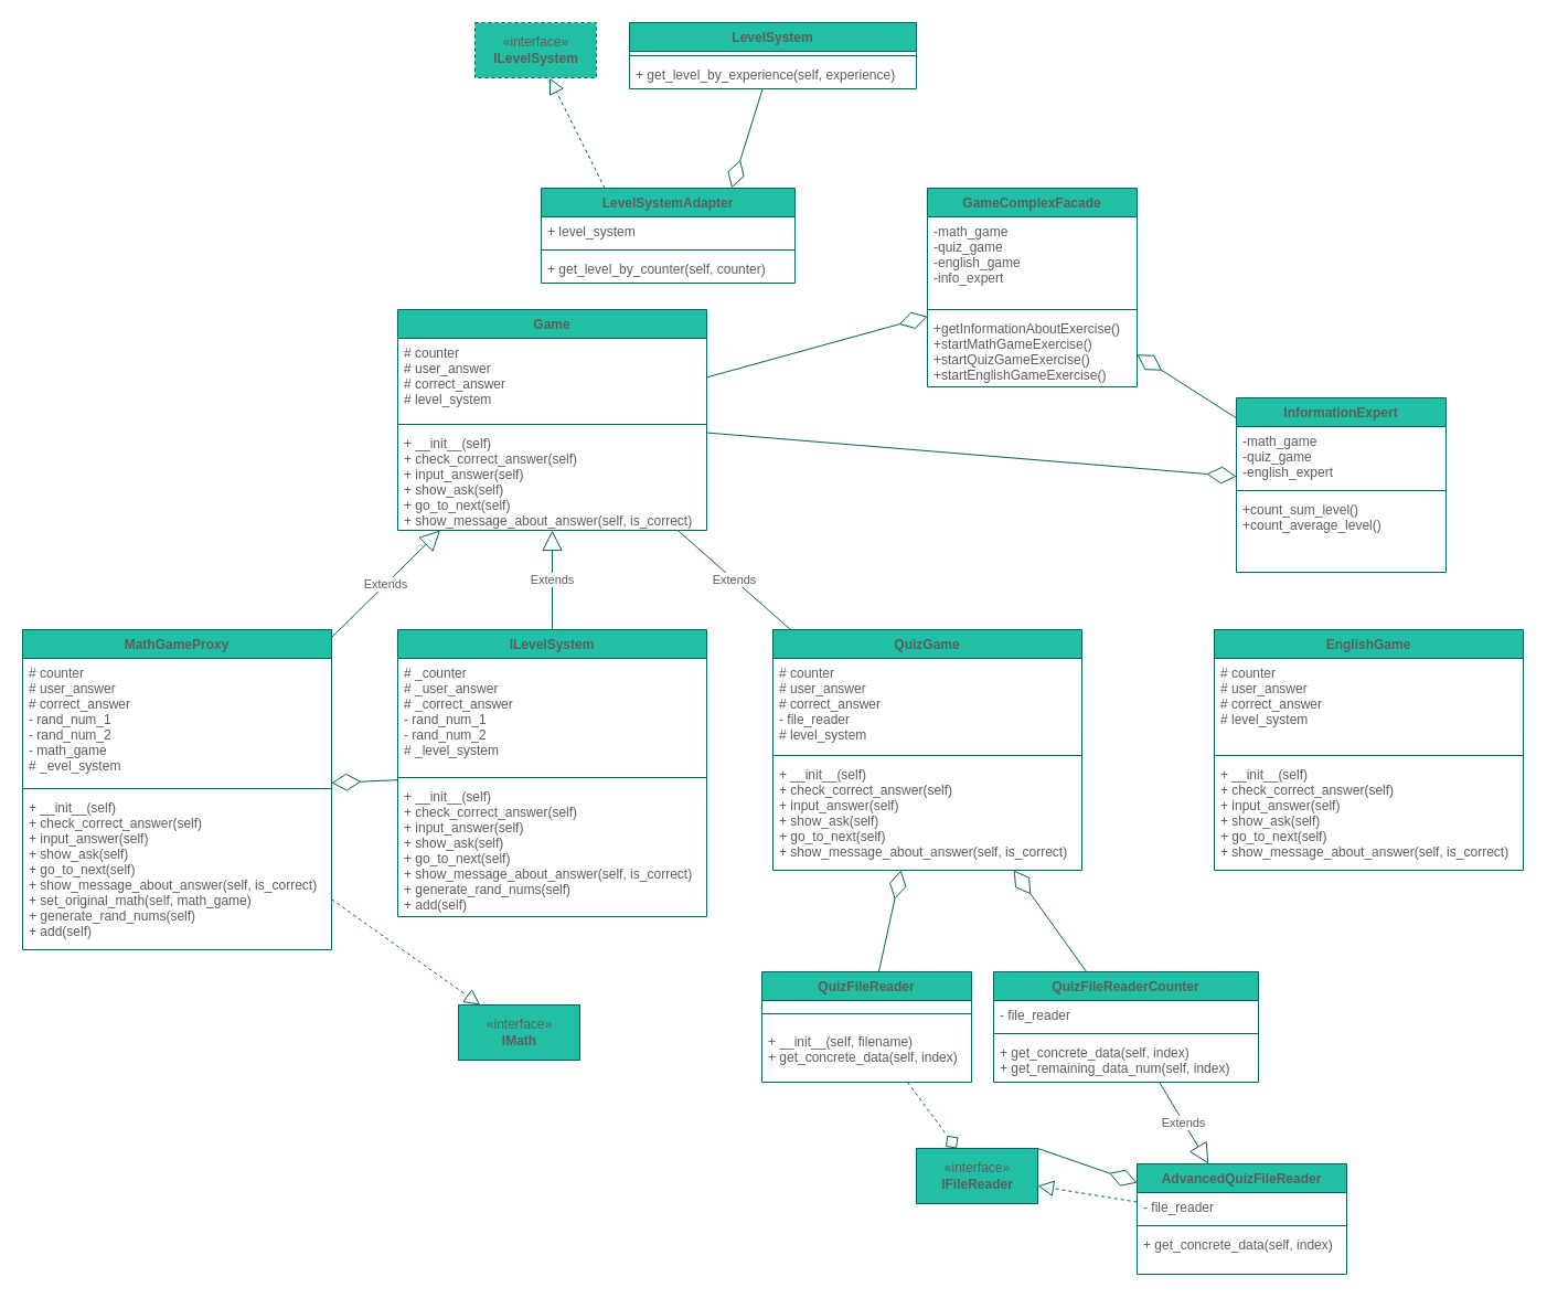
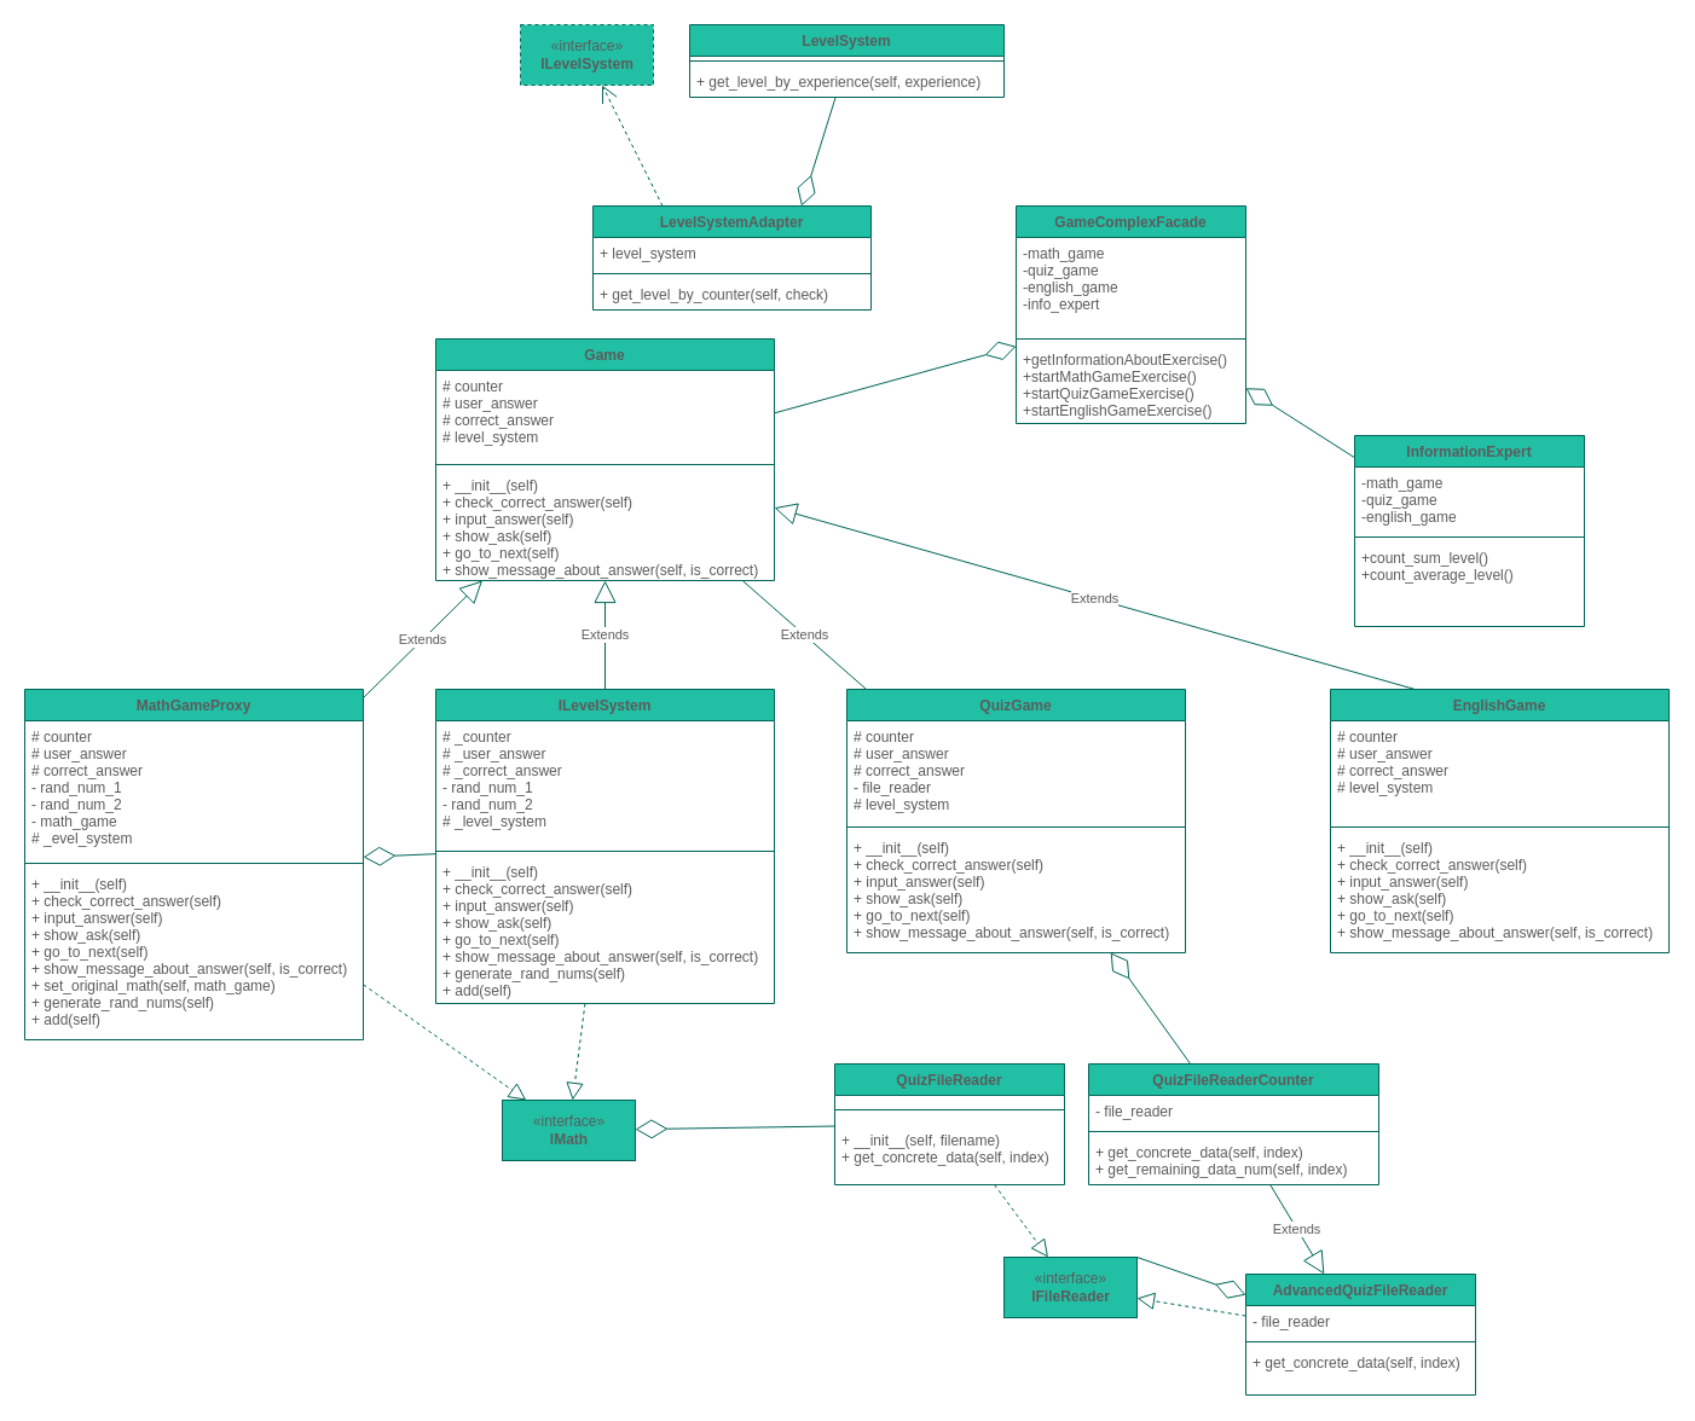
- <mxCell id="32" value="" style="endArrow=block;dashed=1;endFill=0;endSize=12;html=1;rounded=0;exitX=0.25;exitY=0;exitDx=0;exitDy=0;strokeColor=#006658;fontColor=#5C5C5C;" parent="1" source="49" target="31" edge="1"><mxGeometry width="160" relative="1" as="geometry"><mxPoint x="597.5" y="160" as="sourcePoint" /><mxPoint x="215" y="80" as="targetPoint" /></mxGeometry></mxCell>
+ <mxCell id="32" value="" style="endArrow=open;dashed=1;endFill=0;endSize=12;html=1;rounded=0;exitX=0.25;exitY=0;exitDx=0;exitDy=0;strokeColor=#006658;fontColor=#5C5C5C;" parent="1" source="49" target="31" edge="1"><mxGeometry width="160" relative="1" as="geometry"><mxPoint x="597.5" y="160" as="sourcePoint" /><mxPoint x="215" y="80" as="targetPoint" /></mxGeometry></mxCell>
- <mxCell id="52" value="+ get_level_by_counter(self, counter)" style="text;strokeColor=none;fillColor=none;align=left;verticalAlign=top;spacingLeft=4;spacingRight=4;overflow=hidden;rotatable=0;points=[[0,0.5],[1,0.5]];portConstraint=eastwest;fontColor=#5C5C5C;" parent="49" vertex="1"><mxGeometry y="60" width="230" height="26" as="geometry" /></mxCell>
+ <mxCell id="52" value="+ get_level_by_counter(self, check)" style="text;strokeColor=none;fillColor=none;align=left;verticalAlign=top;spacingLeft=4;spacingRight=4;overflow=hidden;rotatable=0;points=[[0,0.5],[1,0.5]];portConstraint=eastwest;fontColor=#5C5C5C;" parent="49" vertex="1"><mxGeometry y="60" width="230" height="26" as="geometry" /></mxCell>
- <mxCell id="64" value="-math_game&#10;-quiz_game&#10;-english_expert" style="text;strokeColor=none;fillColor=none;align=left;verticalAlign=top;spacingLeft=4;spacingRight=4;overflow=hidden;rotatable=0;points=[[0,0.5],[1,0.5]];portConstraint=eastwest;fontColor=#5C5C5C;" vertex="1" parent="63"><mxGeometry y="26" width="190" height="54" as="geometry" /></mxCell>
+ <mxCell id="64" value="-math_game&#10;-quiz_game&#10;-english_game" style="text;strokeColor=none;fillColor=none;align=left;verticalAlign=top;spacingLeft=4;spacingRight=4;overflow=hidden;rotatable=0;points=[[0,0.5],[1,0.5]];portConstraint=eastwest;fontColor=#5C5C5C;" vertex="1" parent="63"><mxGeometry y="26" width="190" height="54" as="geometry" /></mxCell>
- <mxCell id="67" value="" style="endArrow=diamondThin;endFill=0;endSize=24;html=1;rounded=0;strokeColor=#006658;fontColor=#5C5C5C;" edge="1" parent="1" source="8" target="63"><mxGeometry width="160" relative="1" as="geometry"><mxPoint x="650" y="347.839" as="sourcePoint" /><mxPoint x="850" y="287.609" as="targetPoint" /></mxGeometry></mxCell>
+ <mxCell id="57" value="Extends" style="endArrow=block;endSize=16;endFill=0;html=1;rounded=0;exitX=0.25;exitY=0;exitDx=0;exitDy=0;strokeColor=#006658;fontColor=#5C5C5C;" parent="1" source="53" target="8" edge="1"><mxGeometry width="160" relative="1" as="geometry"><mxPoint x="726.054" y="580" as="sourcePoint" /><mxPoint x="623.712" y="490" as="targetPoint" /><Array as="points" /></mxGeometry></mxCell>
- <mxCell id="29" value="" style="endArrow=diamondThin;endFill=0;endSize=24;html=1;rounded=0;strokeColor=#006658;fontColor=#5C5C5C;" parent="1" source="4" target="24" edge="1"><mxGeometry width="160" relative="1" as="geometry"><mxPoint x="870" y="540" as="sourcePoint" /><mxPoint x="800" y="550" as="targetPoint" /></mxGeometry></mxCell>
+ <mxCell id="29" value="" style="endArrow=diamondThin;endFill=0;endSize=24;html=1;rounded=0;strokeColor=#006658;fontColor=#5C5C5C;" parent="1" source="4" target="2" edge="1"><mxGeometry width="160" relative="1" as="geometry"><mxPoint x="870" y="540" as="sourcePoint" /><mxPoint x="800" y="550" as="targetPoint" /></mxGeometry></mxCell>
+ <mxCell id="21" value="" style="endArrow=block;dashed=1;endFill=0;endSize=12;html=1;rounded=0;strokeColor=#006658;fontColor=#5C5C5C;" parent="1" source="12" target="2" edge="1"><mxGeometry width="160" relative="1" as="geometry"><mxPoint x="240" y="460" as="sourcePoint" /><mxPoint x="400" y="460" as="targetPoint" /></mxGeometry></mxCell>
- <mxCell id="7" value="" style="endArrow=diamond;dashed=1;endFill=0;endSize=12;html=1;rounded=0;strokeColor=#006658;fontColor=#5C5C5C;" parent="1" source="4" target="3" edge="1"><mxGeometry width="160" relative="1" as="geometry"><mxPoint x="430" y="460" as="sourcePoint" /><mxPoint x="590" y="460" as="targetPoint" /></mxGeometry></mxCell>
+ <mxCell id="7" value="" style="endArrow=block;dashed=1;endFill=0;endSize=12;html=1;rounded=0;strokeColor=#006658;fontColor=#5C5C5C;" parent="1" source="4" target="3" edge="1"><mxGeometry width="160" relative="1" as="geometry"><mxPoint x="430" y="460" as="sourcePoint" /><mxPoint x="590" y="460" as="targetPoint" /></mxGeometry></mxCell>
